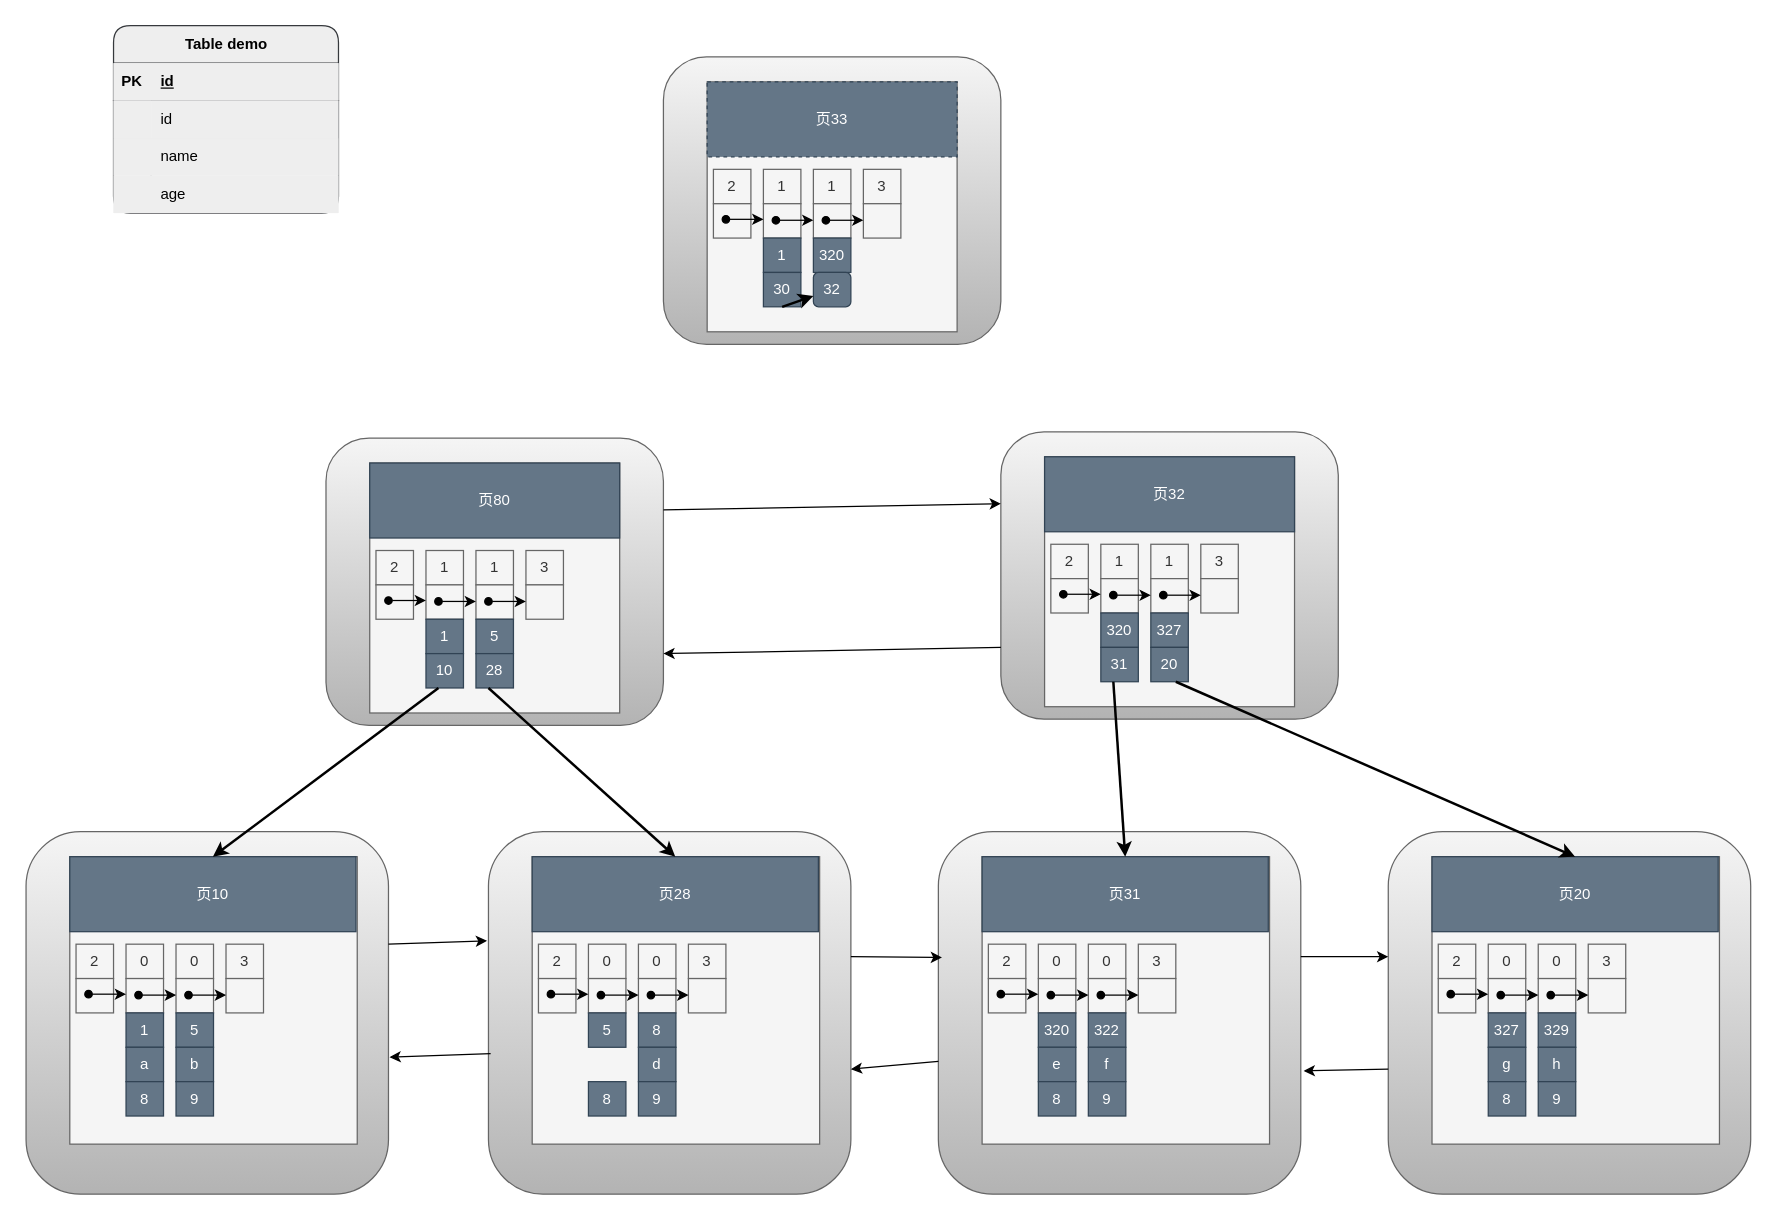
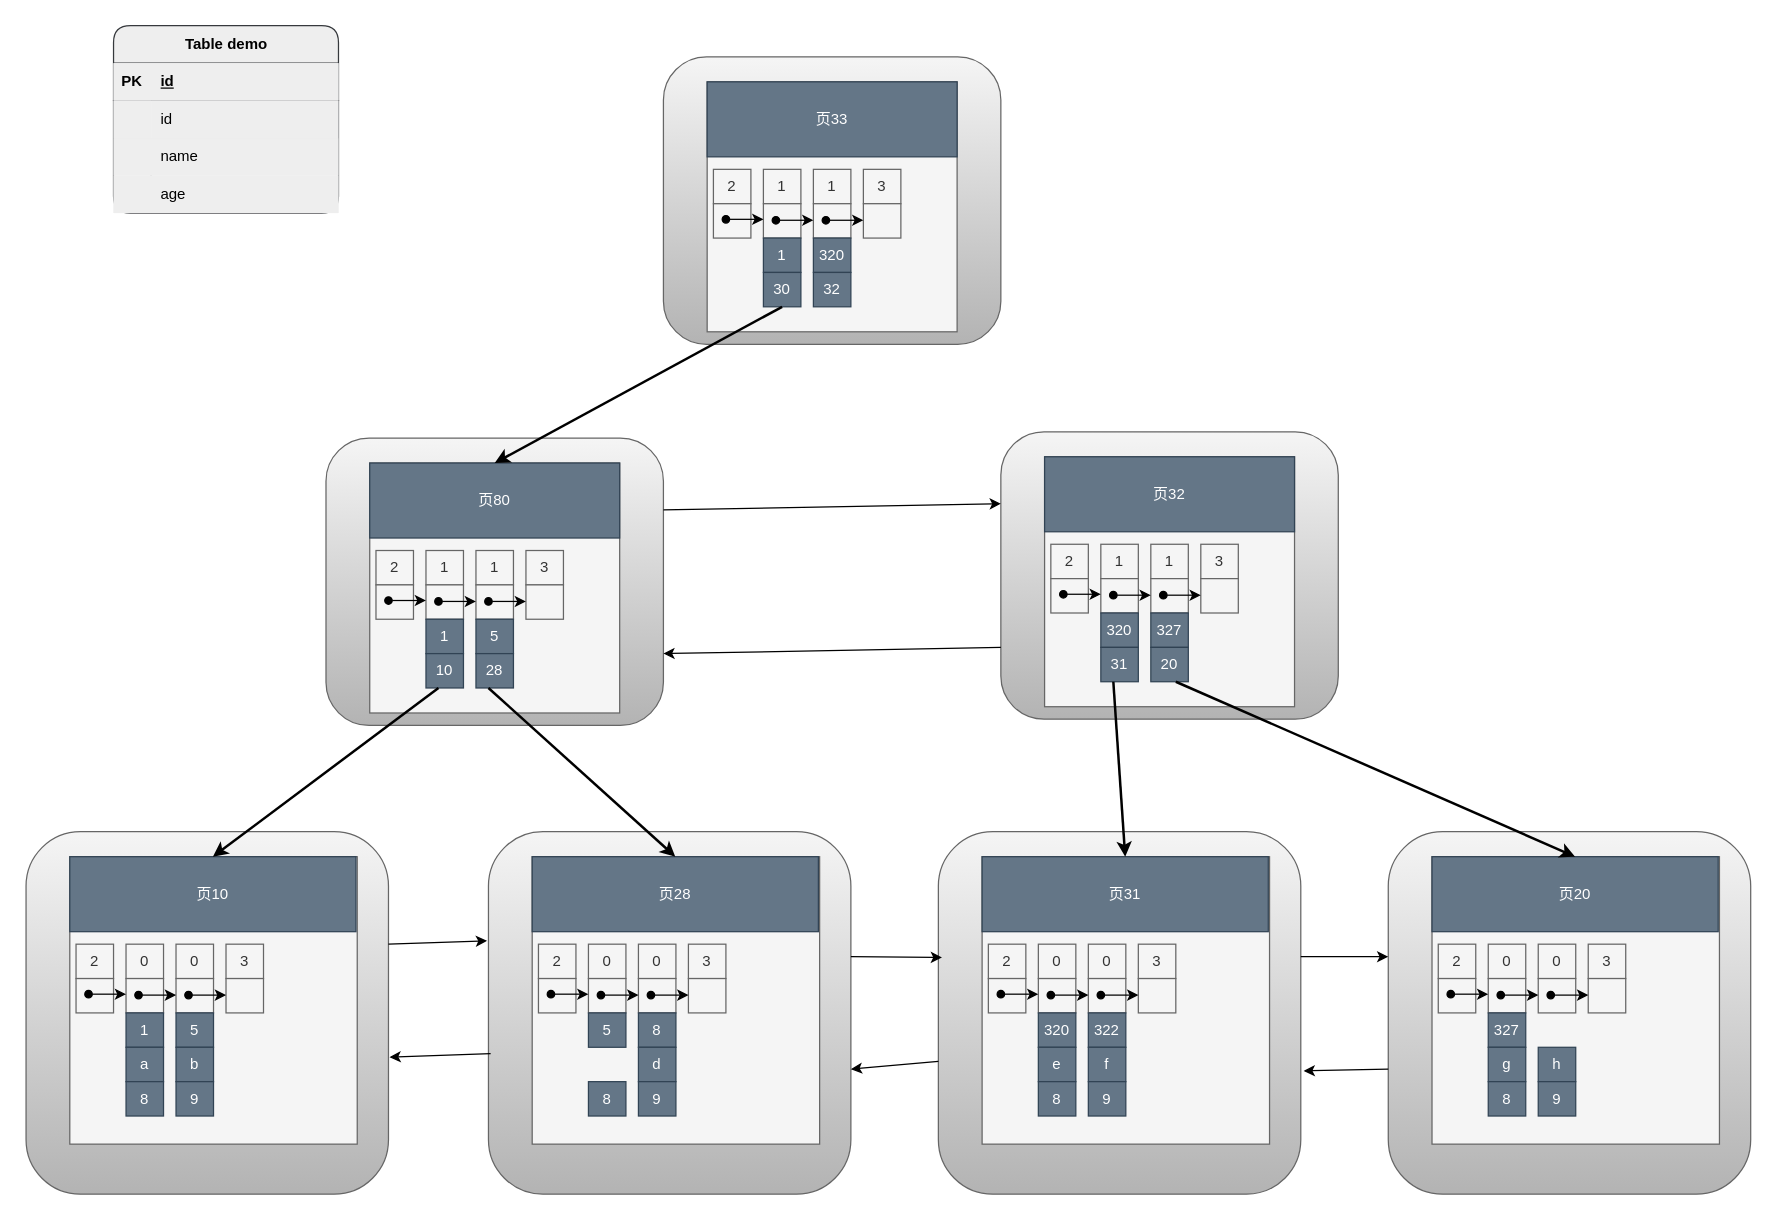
- <mxCell id="19" value="页33" style="rounded=0;whiteSpace=wrap;html=1;fillColor=#647687;strokeColor=#314354;fontColor=#ffffff;dashed=1;" vertex="1" parent="1"><mxGeometry x="565" y="65" width="200" height="60" as="geometry" /></mxCell>
+ <mxCell id="19" value="页33" style="rounded=0;whiteSpace=wrap;html=1;fillColor=#647687;strokeColor=#314354;fontColor=#ffffff;" vertex="1" parent="1"><mxGeometry x="565" y="65" width="200" height="60" as="geometry" /></mxCell>
- <mxCell id="18" value="32" style="whiteSpace=wrap;html=1;fillColor=#647687;fontColor=#ffffff;strokeColor=#314354;rounded=1;" vertex="1" parent="1"><mxGeometry x="650" y="217.5" width="30" height="27.5" as="geometry" /></mxCell>
+ <mxCell id="18" value="32" style="rounded=0;whiteSpace=wrap;html=1;fillColor=#647687;fontColor=#ffffff;strokeColor=#314354;" vertex="1" parent="1"><mxGeometry x="650" y="217.5" width="30" height="27.5" as="geometry" /></mxCell>
- <mxCell id="56" value="" style="endArrow=classic;html=1;rounded=1;exitX=0.5;exitY=1;exitDx=0;exitDy=0;strokeWidth=2;" edge="1" parent="1" source="16" target="18"><mxGeometry width="50" height="50" relative="1" as="geometry"><mxPoint x="600" y="545" as="sourcePoint" /><mxPoint x="650" y="495" as="targetPoint" /></mxGeometry></mxCell>
+ <mxCell id="56" value="" style="endArrow=classic;html=1;rounded=1;exitX=0.5;exitY=1;exitDx=0;exitDy=0;entryX=0.5;entryY=0;entryDx=0;entryDy=0;strokeWidth=2;" edge="1" parent="1" source="16" target="37"><mxGeometry width="50" height="50" relative="1" as="geometry"><mxPoint x="600" y="545" as="sourcePoint" /><mxPoint x="650" y="495" as="targetPoint" /></mxGeometry></mxCell>
- <mxCell id="140" value="329" style="rounded=0;whiteSpace=wrap;html=1;fillColor=#647687;strokeColor=#314354;fontColor=#ffffff;" vertex="1" parent="1"><mxGeometry x="1230" y="810" width="30" height="27.5" as="geometry" /></mxCell>
